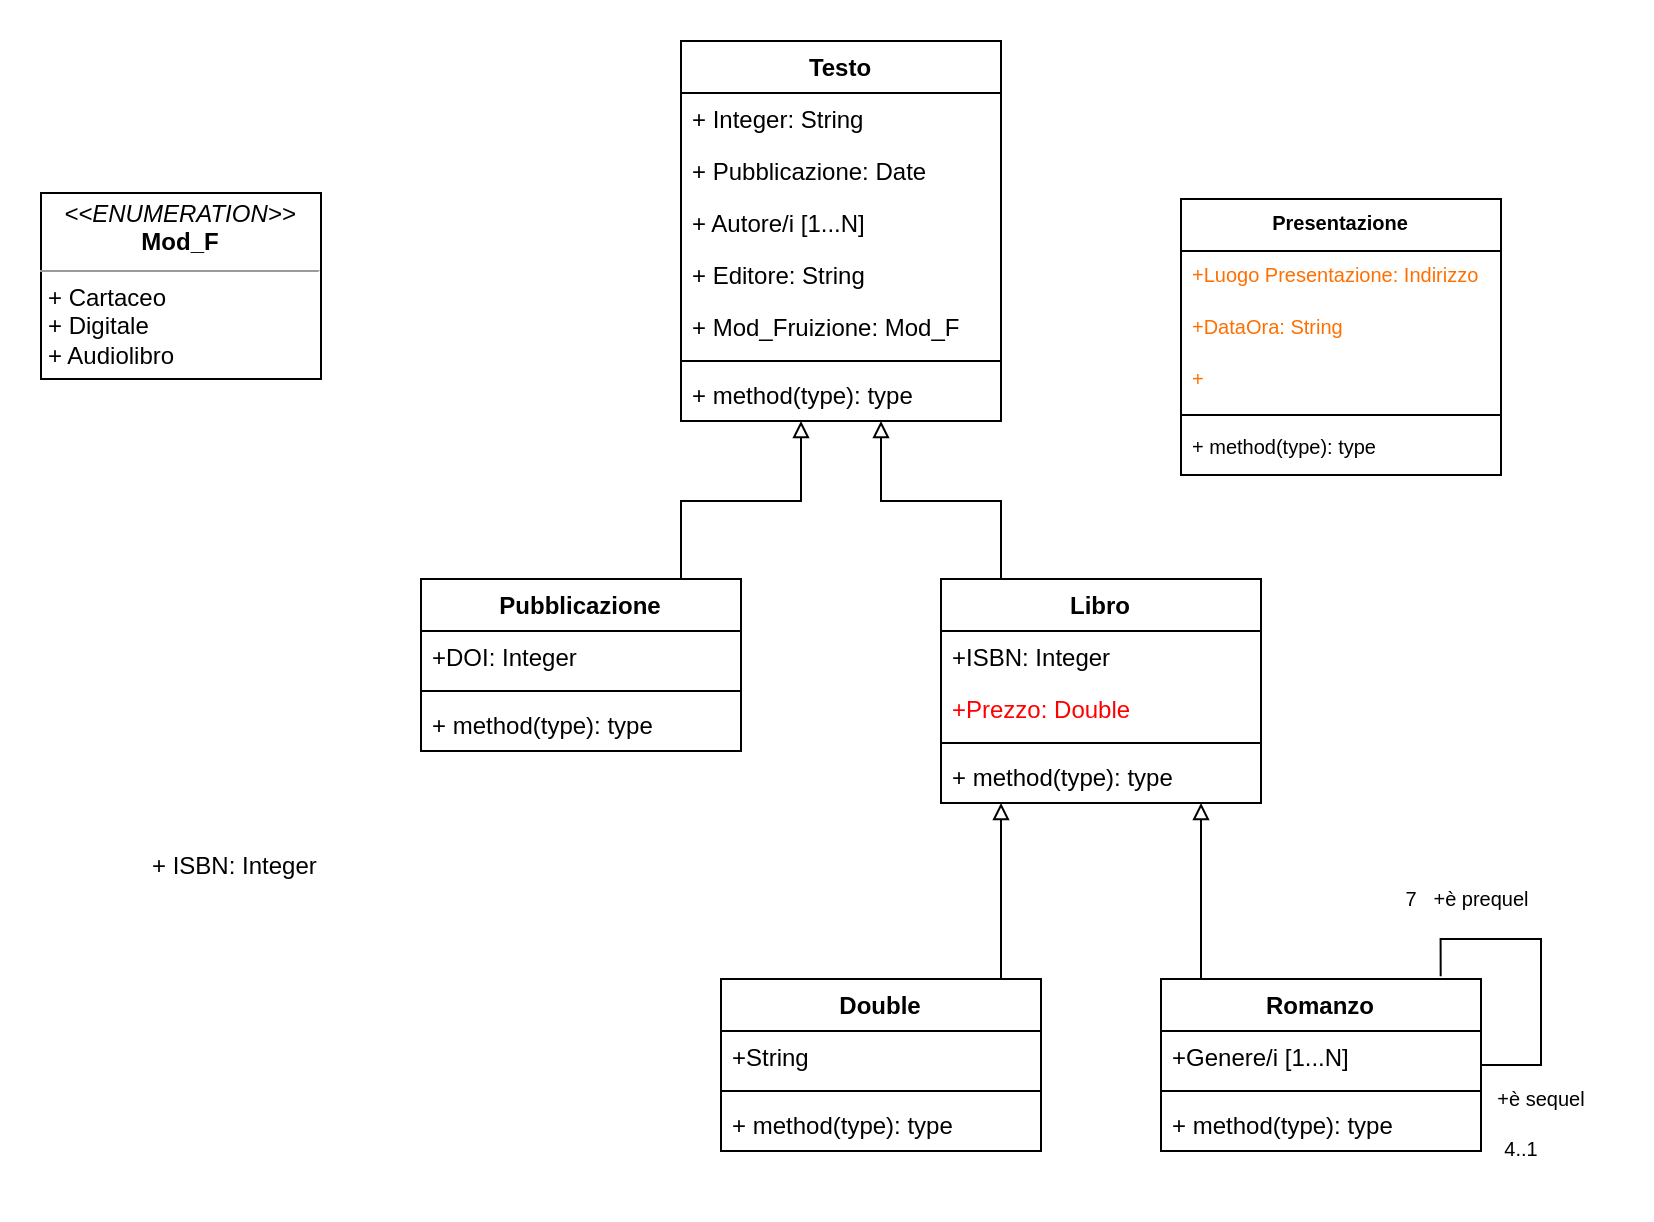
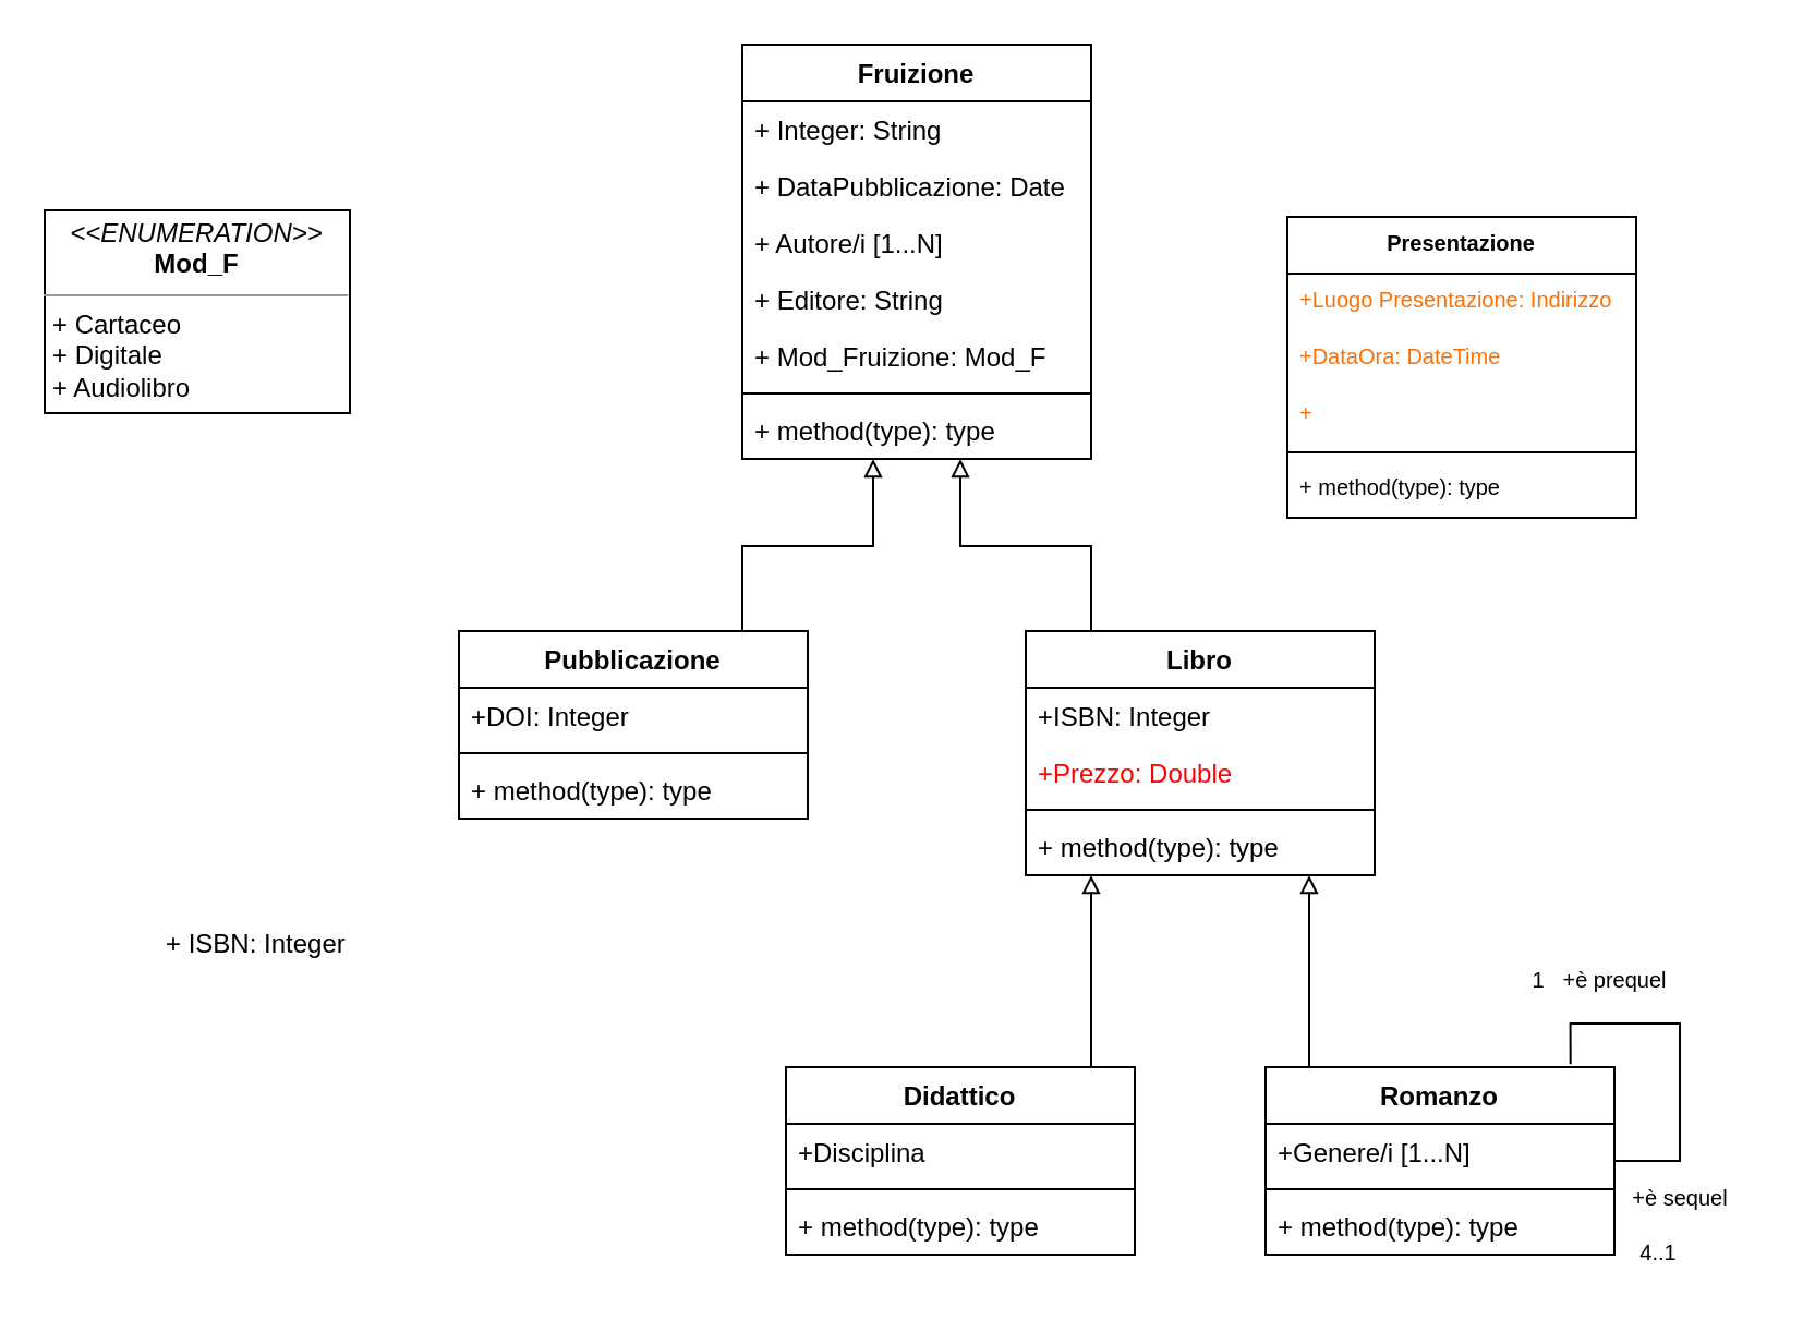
- <mxCell id="4" value="Testo" style="swimlane;fontStyle=1;align=center;verticalAlign=top;childLayout=stackLayout;horizontal=1;startSize=26;horizontalStack=0;resizeParent=1;resizeParentMax=0;resizeLast=0;collapsible=1;marginBottom=0;" vertex="1" parent="1"><mxGeometry x="340" y="20" width="160" height="190" as="geometry" /></mxCell>
+ <mxCell id="4" value="Fruizione" style="swimlane;fontStyle=1;align=center;verticalAlign=top;childLayout=stackLayout;horizontal=1;startSize=26;horizontalStack=0;resizeParent=1;resizeParentMax=0;resizeLast=0;collapsible=1;marginBottom=0;" vertex="1" parent="1"><mxGeometry x="340" y="20" width="160" height="190" as="geometry" /></mxCell>
- <mxCell id="6" value="+ Pubblicazione: Date" style="text;strokeColor=none;fillColor=none;align=left;verticalAlign=top;spacingLeft=4;spacingRight=4;overflow=hidden;rotatable=0;points=[[0,0.5],[1,0.5]];portConstraint=eastwest;" vertex="1" parent="4"><mxGeometry y="52" width="160" height="26" as="geometry" /></mxCell>
+ <mxCell id="6" value="+ DataPubblicazione: Date" style="text;strokeColor=none;fillColor=none;align=left;verticalAlign=top;spacingLeft=4;spacingRight=4;overflow=hidden;rotatable=0;points=[[0,0.5],[1,0.5]];portConstraint=eastwest;" vertex="1" parent="4"><mxGeometry y="52" width="160" height="26" as="geometry" /></mxCell>
- <mxCell id="40" value="+DataOra: String" style="text;strokeColor=none;fillColor=none;align=left;verticalAlign=top;spacingLeft=4;spacingRight=4;overflow=hidden;rotatable=0;points=[[0,0.5],[1,0.5]];portConstraint=eastwest;fontSize=10;fontColor=#FF6F00;" vertex="1" parent="38"><mxGeometry y="52" width="160" height="26" as="geometry" /></mxCell>
+ <mxCell id="40" value="+DataOra: DateTime" style="text;strokeColor=none;fillColor=none;align=left;verticalAlign=top;spacingLeft=4;spacingRight=4;overflow=hidden;rotatable=0;points=[[0,0.5],[1,0.5]];portConstraint=eastwest;fontSize=10;fontColor=#FF6F00;" vertex="1" parent="38"><mxGeometry y="52" width="160" height="26" as="geometry" /></mxCell>
- <mxCell id="34" value="7" style="text;html=1;align=center;verticalAlign=middle;resizable=0;points=[];autosize=1;strokeColor=none;fillColor=none;fontColor=#000000;fontSize=10;" vertex="1" parent="1"><mxGeometry x="690" y="434" width="30" height="30" as="geometry" /></mxCell>
+ <mxCell id="34" value="1" style="text;html=1;align=center;verticalAlign=middle;resizable=0;points=[];autosize=1;strokeColor=none;fillColor=none;fontColor=#000000;fontSize=10;" vertex="1" parent="1"><mxGeometry x="690" y="434" width="30" height="30" as="geometry" /></mxCell>
- <mxCell id="25" value="Double" style="swimlane;fontStyle=1;align=center;verticalAlign=top;childLayout=stackLayout;horizontal=1;startSize=26;horizontalStack=0;resizeParent=1;resizeParentMax=0;resizeLast=0;collapsible=1;marginBottom=0;fontColor=#000000;" vertex="1" parent="1"><mxGeometry x="360" y="489" width="160" height="86" as="geometry" /></mxCell>
+ <mxCell id="25" value="Didattico" style="swimlane;fontStyle=1;align=center;verticalAlign=top;childLayout=stackLayout;horizontal=1;startSize=26;horizontalStack=0;resizeParent=1;resizeParentMax=0;resizeLast=0;collapsible=1;marginBottom=0;fontColor=#000000;" vertex="1" parent="1"><mxGeometry x="360" y="489" width="160" height="86" as="geometry" /></mxCell>
- <mxCell id="26" value="+String" style="text;strokeColor=none;fillColor=none;align=left;verticalAlign=top;spacingLeft=4;spacingRight=4;overflow=hidden;rotatable=0;points=[[0,0.5],[1,0.5]];portConstraint=eastwest;fontColor=#000000;" vertex="1" parent="25"><mxGeometry y="26" width="160" height="26" as="geometry" /></mxCell>
+ <mxCell id="26" value="+Disciplina" style="text;strokeColor=none;fillColor=none;align=left;verticalAlign=top;spacingLeft=4;spacingRight=4;overflow=hidden;rotatable=0;points=[[0,0.5],[1,0.5]];portConstraint=eastwest;fontColor=#000000;" vertex="1" parent="25"><mxGeometry y="26" width="160" height="26" as="geometry" /></mxCell>
